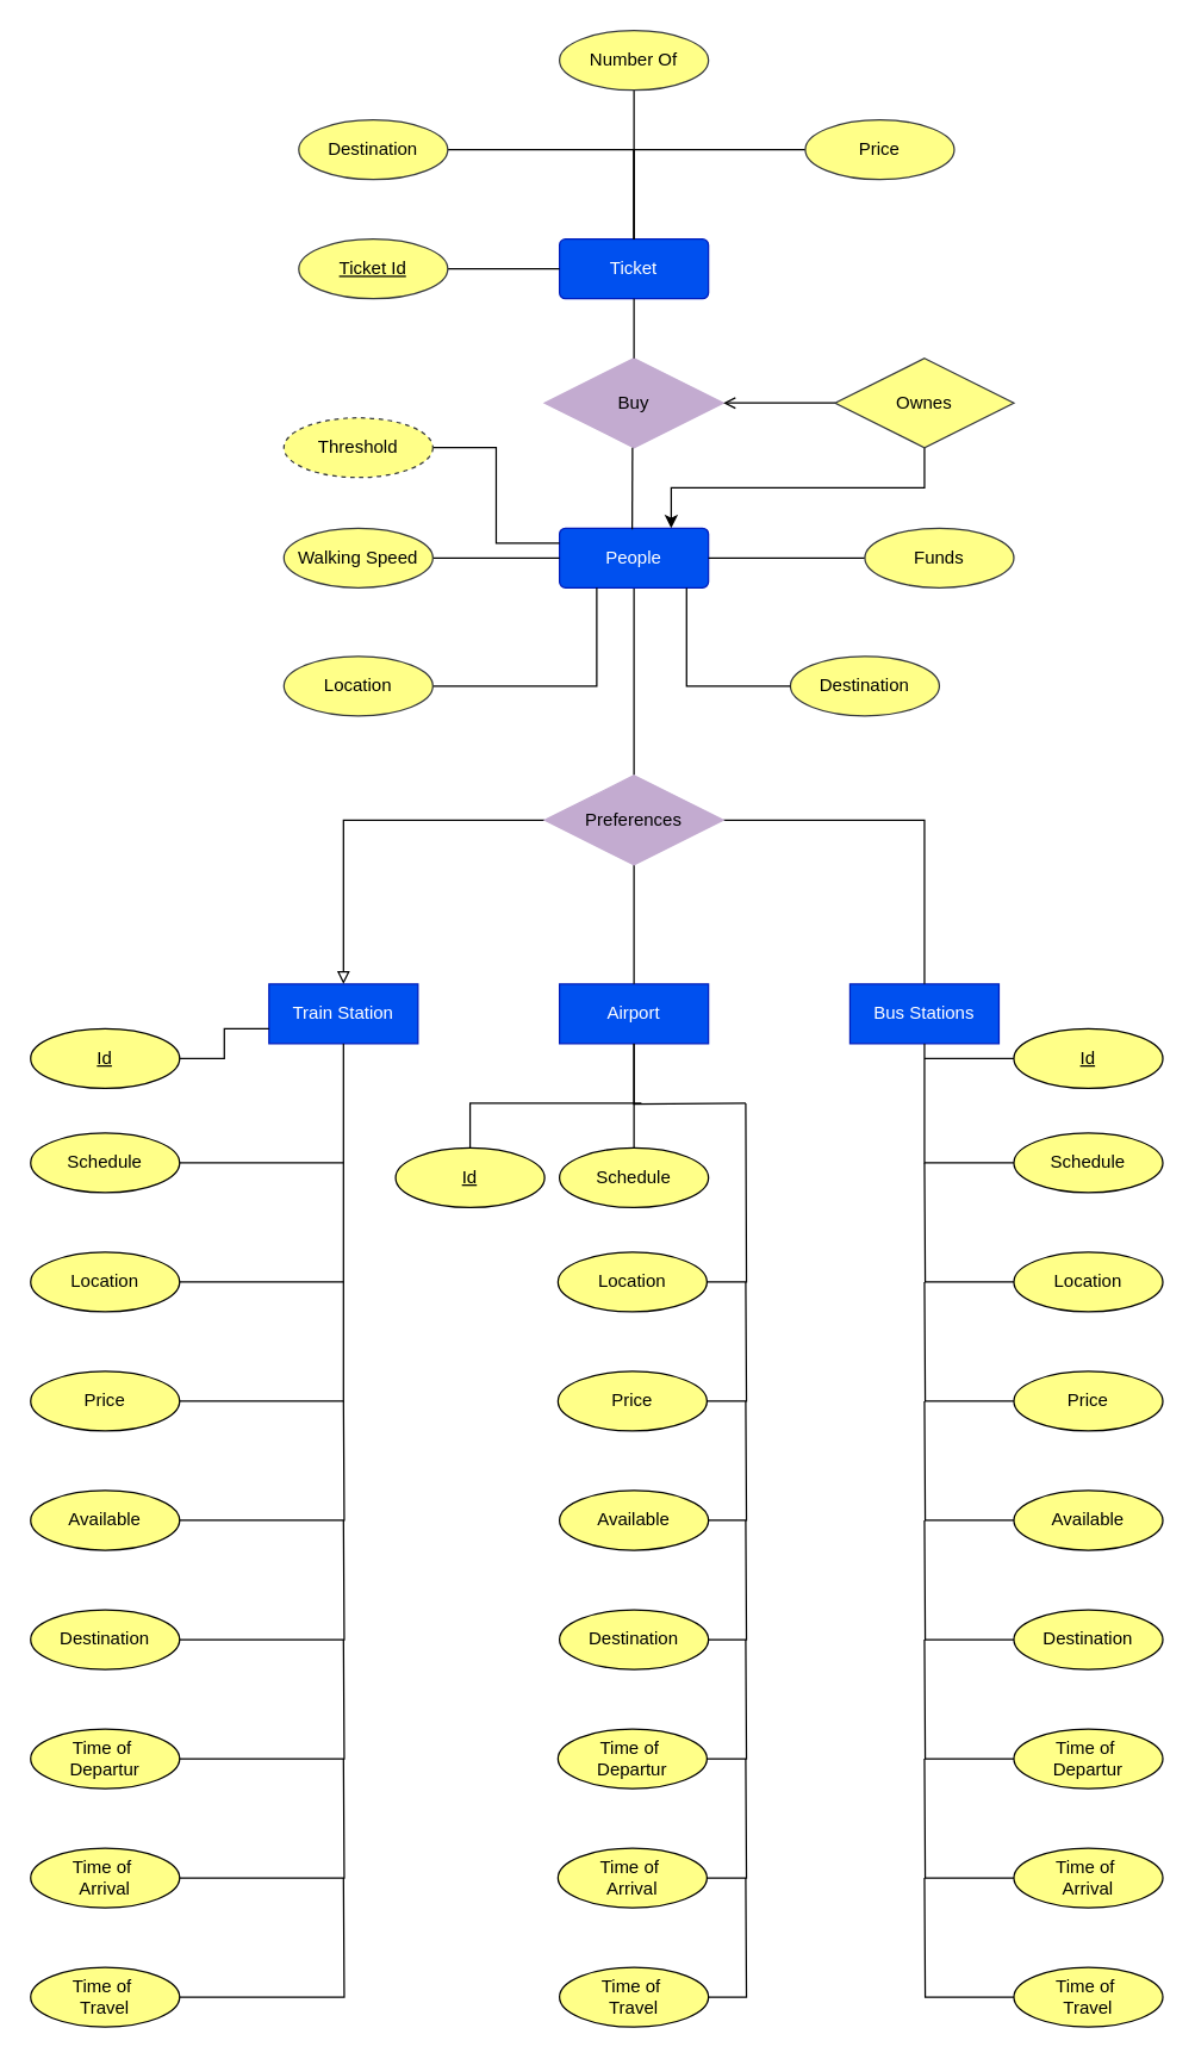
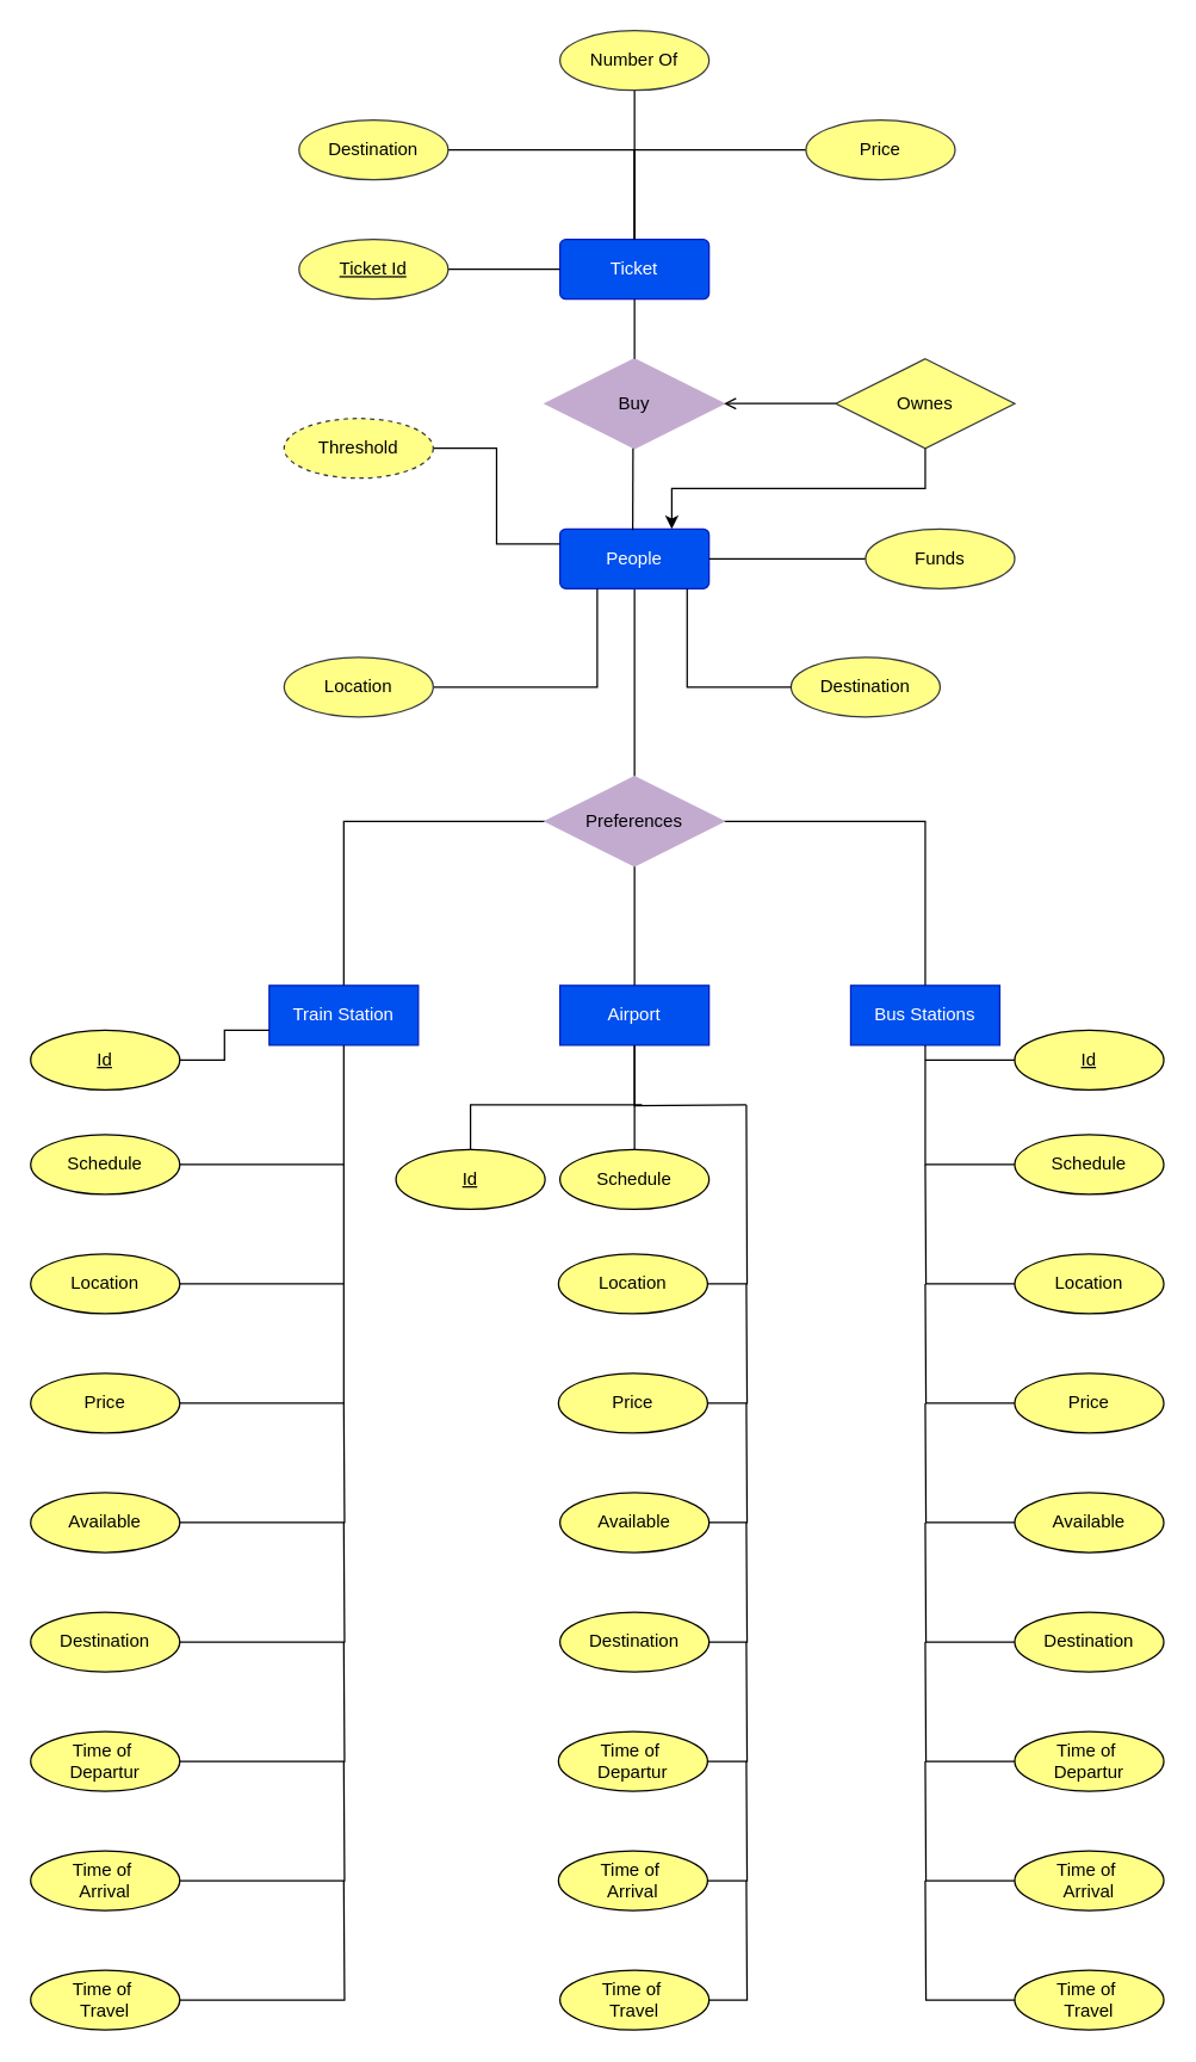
- <mxCell id="23" value="Walking Speed" style="ellipse;whiteSpace=wrap;html=1;align=center;fillColor=#ffff88;strokeColor=#36393d;" vertex="1" parent="1"><mxGeometry x="190" y="354" width="100" height="40" as="geometry" /></mxCell>
- <mxCell id="22" style="edgeStyle=orthogonalEdgeStyle;rounded=0;orthogonalLoop=1;jettySize=auto;html=1;entryX=0;entryY=0.5;entryDx=0;entryDy=0;endArrow=none;endFill=0;" edge="1" parent="1" source="23" target="3"><mxGeometry relative="1" as="geometry" /></mxCell>
- <mxCell id="28" style="edgeStyle=orthogonalEdgeStyle;rounded=0;orthogonalLoop=1;jettySize=auto;html=1;entryX=0.5;entryY=0;entryDx=0;entryDy=0;endArrow=block;endFill=0;" edge="1" parent="1" source="31" target="6"><mxGeometry relative="1" as="geometry" /></mxCell>
+ <mxCell id="28" style="edgeStyle=orthogonalEdgeStyle;rounded=0;orthogonalLoop=1;jettySize=auto;html=1;entryX=0.5;entryY=0;entryDx=0;entryDy=0;endArrow=none;endFill=0;" edge="1" parent="1" source="31" target="6"><mxGeometry relative="1" as="geometry" /></mxCell>
